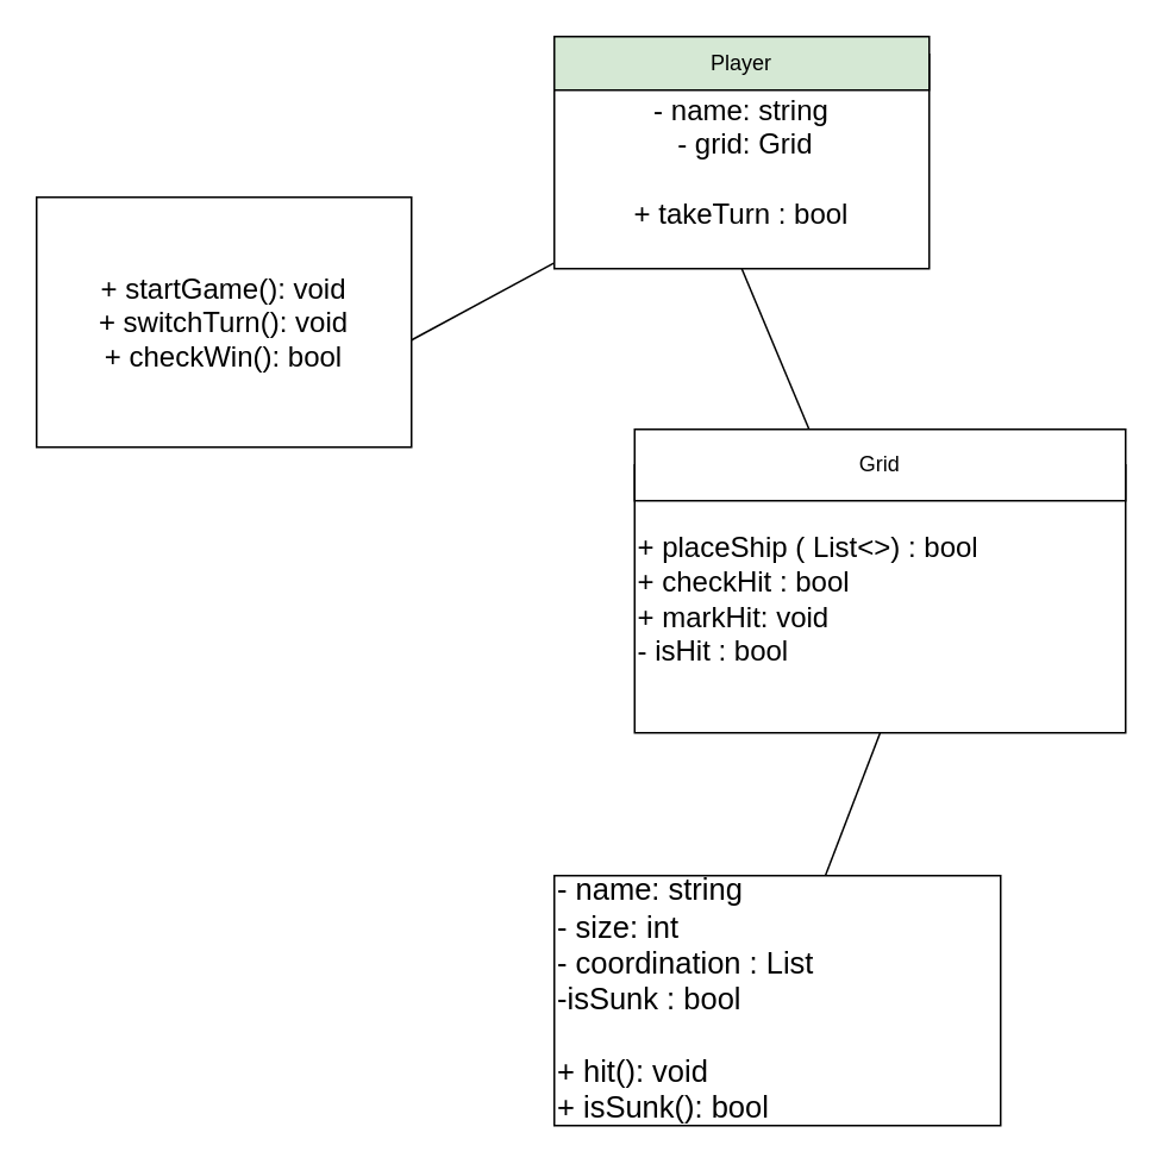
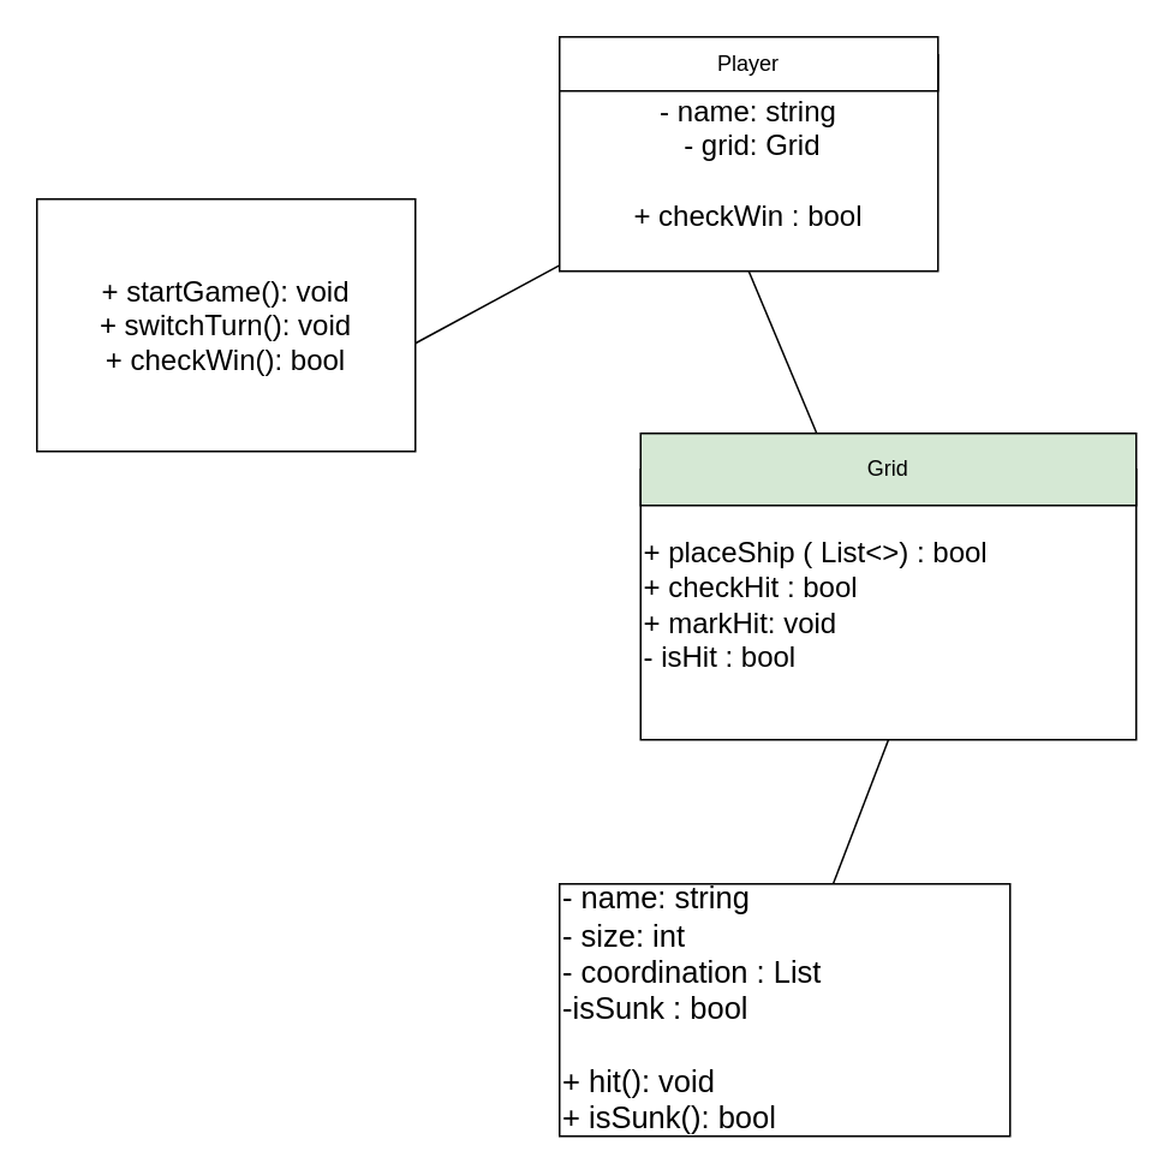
- <mxCell id="5" value="Player" style="rounded=0;whiteSpace=wrap;html=1;fillColor=#d5e8d4;" vertex="1" parent="1"><mxGeometry x="310" y="20" width="210" height="30" as="geometry" /></mxCell>
+ <mxCell id="5" value="Player" style="rounded=0;whiteSpace=wrap;html=1;" vertex="1" parent="1"><mxGeometry x="310" y="20" width="210" height="30" as="geometry" /></mxCell>
- <mxCell id="4" value="&lt;font style=&quot;font-size: 16px;&quot;&gt;- name: string&lt;/font&gt;&lt;div&gt;&lt;font style=&quot;font-size: 16px;&quot;&gt;&amp;nbsp;- grid: Grid&lt;/font&gt;&lt;/div&gt;&lt;div&gt;&lt;font style=&quot;font-size: 16px;&quot;&gt;&lt;br&gt;&lt;/font&gt;&lt;/div&gt;&lt;div&gt;&lt;font style=&quot;font-size: 16px;&quot;&gt;+ takeTurn : bool&lt;/font&gt;&lt;/div&gt;" style="rounded=0;whiteSpace=wrap;html=1;" vertex="1" parent="1"><mxGeometry x="310" y="30" width="210" height="120" as="geometry" /></mxCell>
+ <mxCell id="4" value="&lt;font style=&quot;font-size: 16px;&quot;&gt;- name: string&lt;/font&gt;&lt;div&gt;&lt;font style=&quot;font-size: 16px;&quot;&gt;&amp;nbsp;- grid: Grid&lt;/font&gt;&lt;/div&gt;&lt;div&gt;&lt;font style=&quot;font-size: 16px;&quot;&gt;&lt;br&gt;&lt;/font&gt;&lt;/div&gt;&lt;div&gt;&lt;font style=&quot;font-size: 16px;&quot;&gt;+ checkWin : bool&lt;/font&gt;&lt;/div&gt;" style="rounded=0;whiteSpace=wrap;html=1;" vertex="1" parent="1"><mxGeometry x="310" y="30" width="210" height="120" as="geometry" /></mxCell>
- <mxCell id="8" value="Grid" style="rounded=0;whiteSpace=wrap;html=1;" vertex="1" parent="1"><mxGeometry x="355" y="240" width="275" height="40" as="geometry" /></mxCell>
+ <mxCell id="8" value="Grid" style="rounded=0;whiteSpace=wrap;html=1;fillColor=#d5e8d4;" vertex="1" parent="1"><mxGeometry x="355" y="240" width="275" height="40" as="geometry" /></mxCell>
